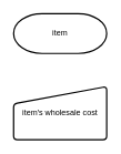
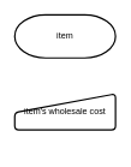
- <mxCell id="3" value="item's wholesale cost" style="html=1;strokeWidth=2;shape=manualInput;whiteSpace=wrap;rounded=1;size=26;arcSize=11;" vertex="1" parent="1"><mxGeometry x="20" y="130" width="140" height="80" as="geometry" /></mxCell>
+ <mxCell id="3" value="item's wholesale cost" style="html=1;strokeWidth=2;shape=manualInput;whiteSpace=wrap;rounded=1;size=26;arcSize=11;" vertex="1" parent="1"><mxGeometry x="20" y="130" width="140" height="50" as="geometry" /></mxCell>
